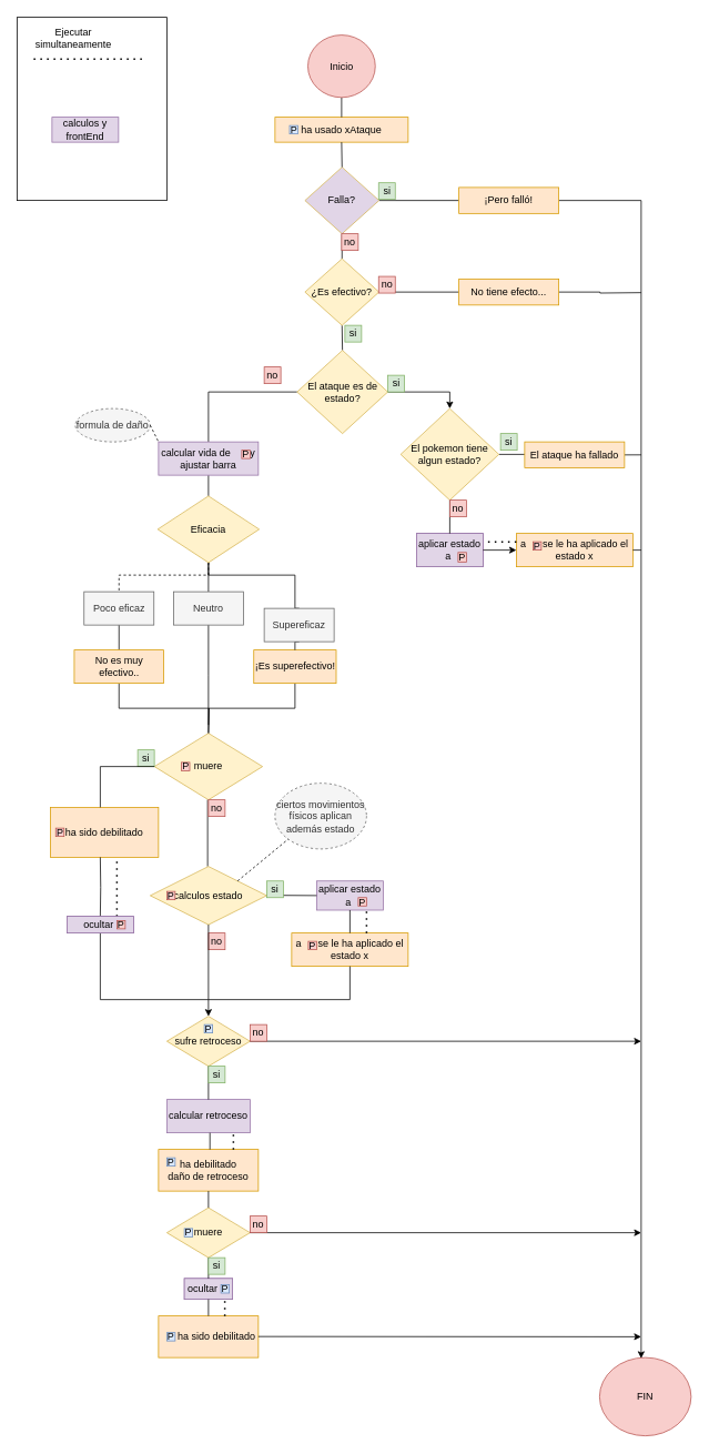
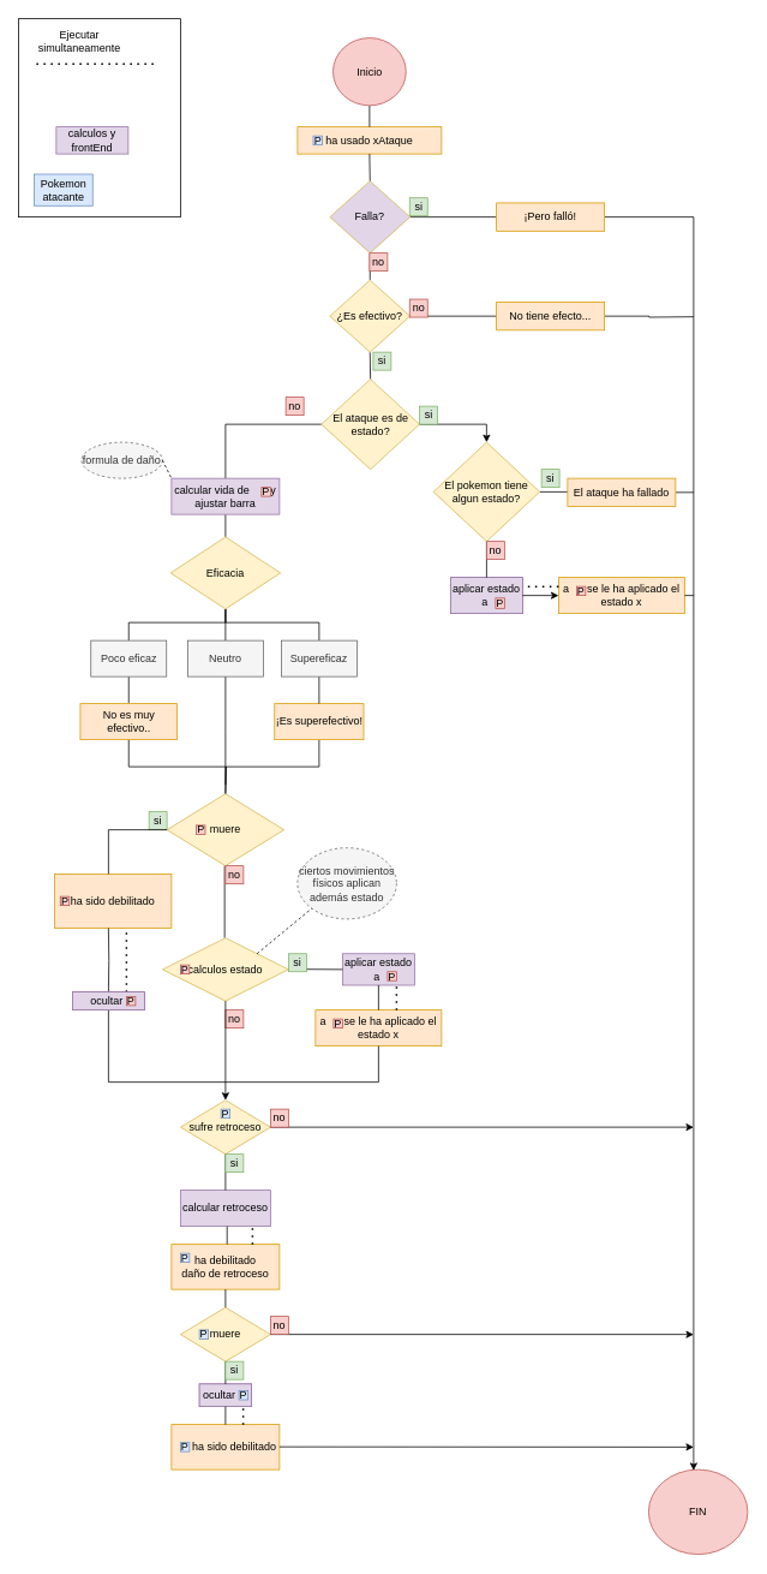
+ <mxCell id="79" value="Pokemon atacante" style="text;html=1;strokeColor=#6c8ebf;fillColor=#dae8fc;align=center;verticalAlign=middle;whiteSpace=wrap;rounded=0;" vertex="1" parent="1"><mxGeometry x="37.5" y="192.5" width="65" height="35" as="geometry" /></mxCell>
- <mxCell id="113" style="edgeStyle=orthogonalEdgeStyle;rounded=0;orthogonalLoop=1;jettySize=auto;html=1;exitX=0.5;exitY=1;exitDx=0;exitDy=0;endArrow=none;endFill=0;entryX=0.5;entryY=0;entryDx=0;entryDy=0;dashed=1;" edge="1" parent="1" source="116" target="118"><mxGeometry relative="1" as="geometry"><mxPoint x="250" y="690" as="targetPoint" /><Array as="points"><mxPoint x="250" y="690" /><mxPoint x="143" y="690" /></Array></mxGeometry></mxCell>
+ <mxCell id="113" style="edgeStyle=orthogonalEdgeStyle;rounded=0;orthogonalLoop=1;jettySize=auto;html=1;exitX=0.5;exitY=1;exitDx=0;exitDy=0;endArrow=none;endFill=0;entryX=0.5;entryY=0;entryDx=0;entryDy=0;" edge="1" parent="1" source="116" target="118"><mxGeometry relative="1" as="geometry"><mxPoint x="250" y="690" as="targetPoint" /><Array as="points"><mxPoint x="250" y="690" /><mxPoint x="143" y="690" /></Array></mxGeometry></mxCell>
- <mxCell id="122" value="Supereficaz" style="rounded=0;whiteSpace=wrap;html=1;fillColor=#f5f5f5;fontColor=#333333;strokeColor=#666666;" vertex="1" parent="1"><mxGeometry x="317" y="730" width="84" height="40" as="geometry" /></mxCell>
+ <mxCell id="122" value="Supereficaz" style="rounded=0;whiteSpace=wrap;html=1;fillColor=#f5f5f5;fontColor=#333333;strokeColor=#666666;" vertex="1" parent="1"><mxGeometry x="312" y="710" width="84" height="40" as="geometry" /></mxCell>
